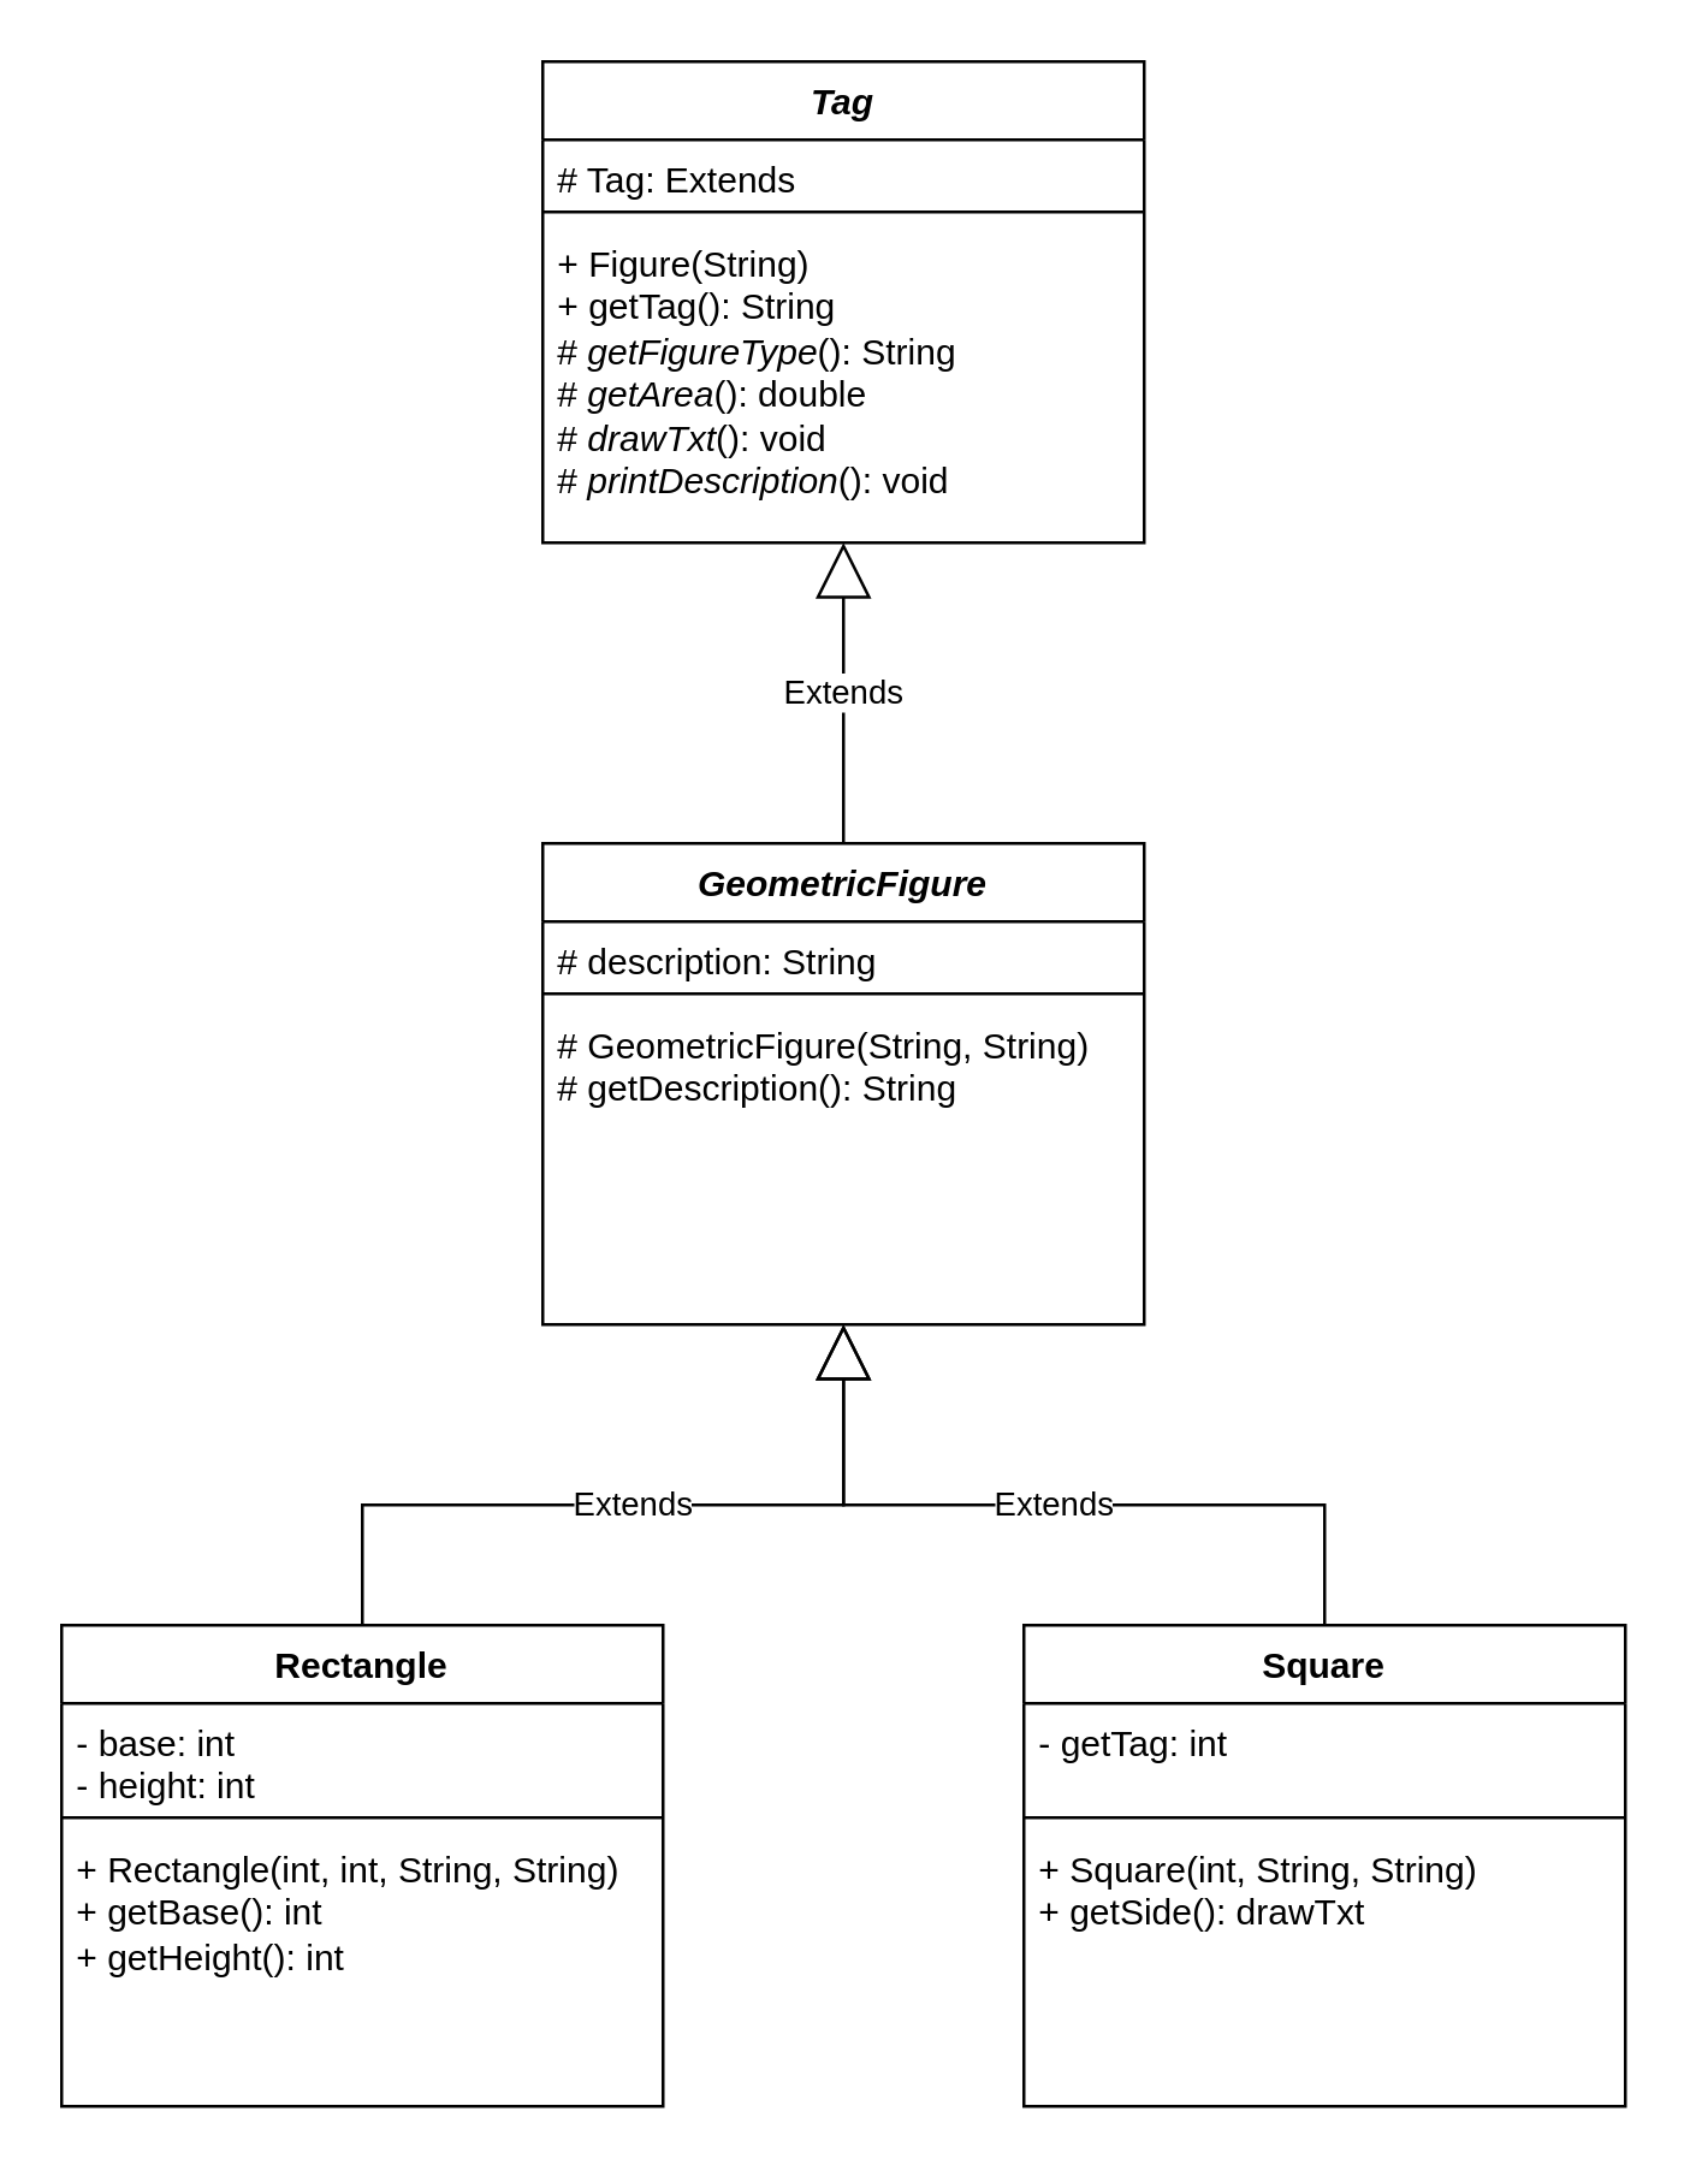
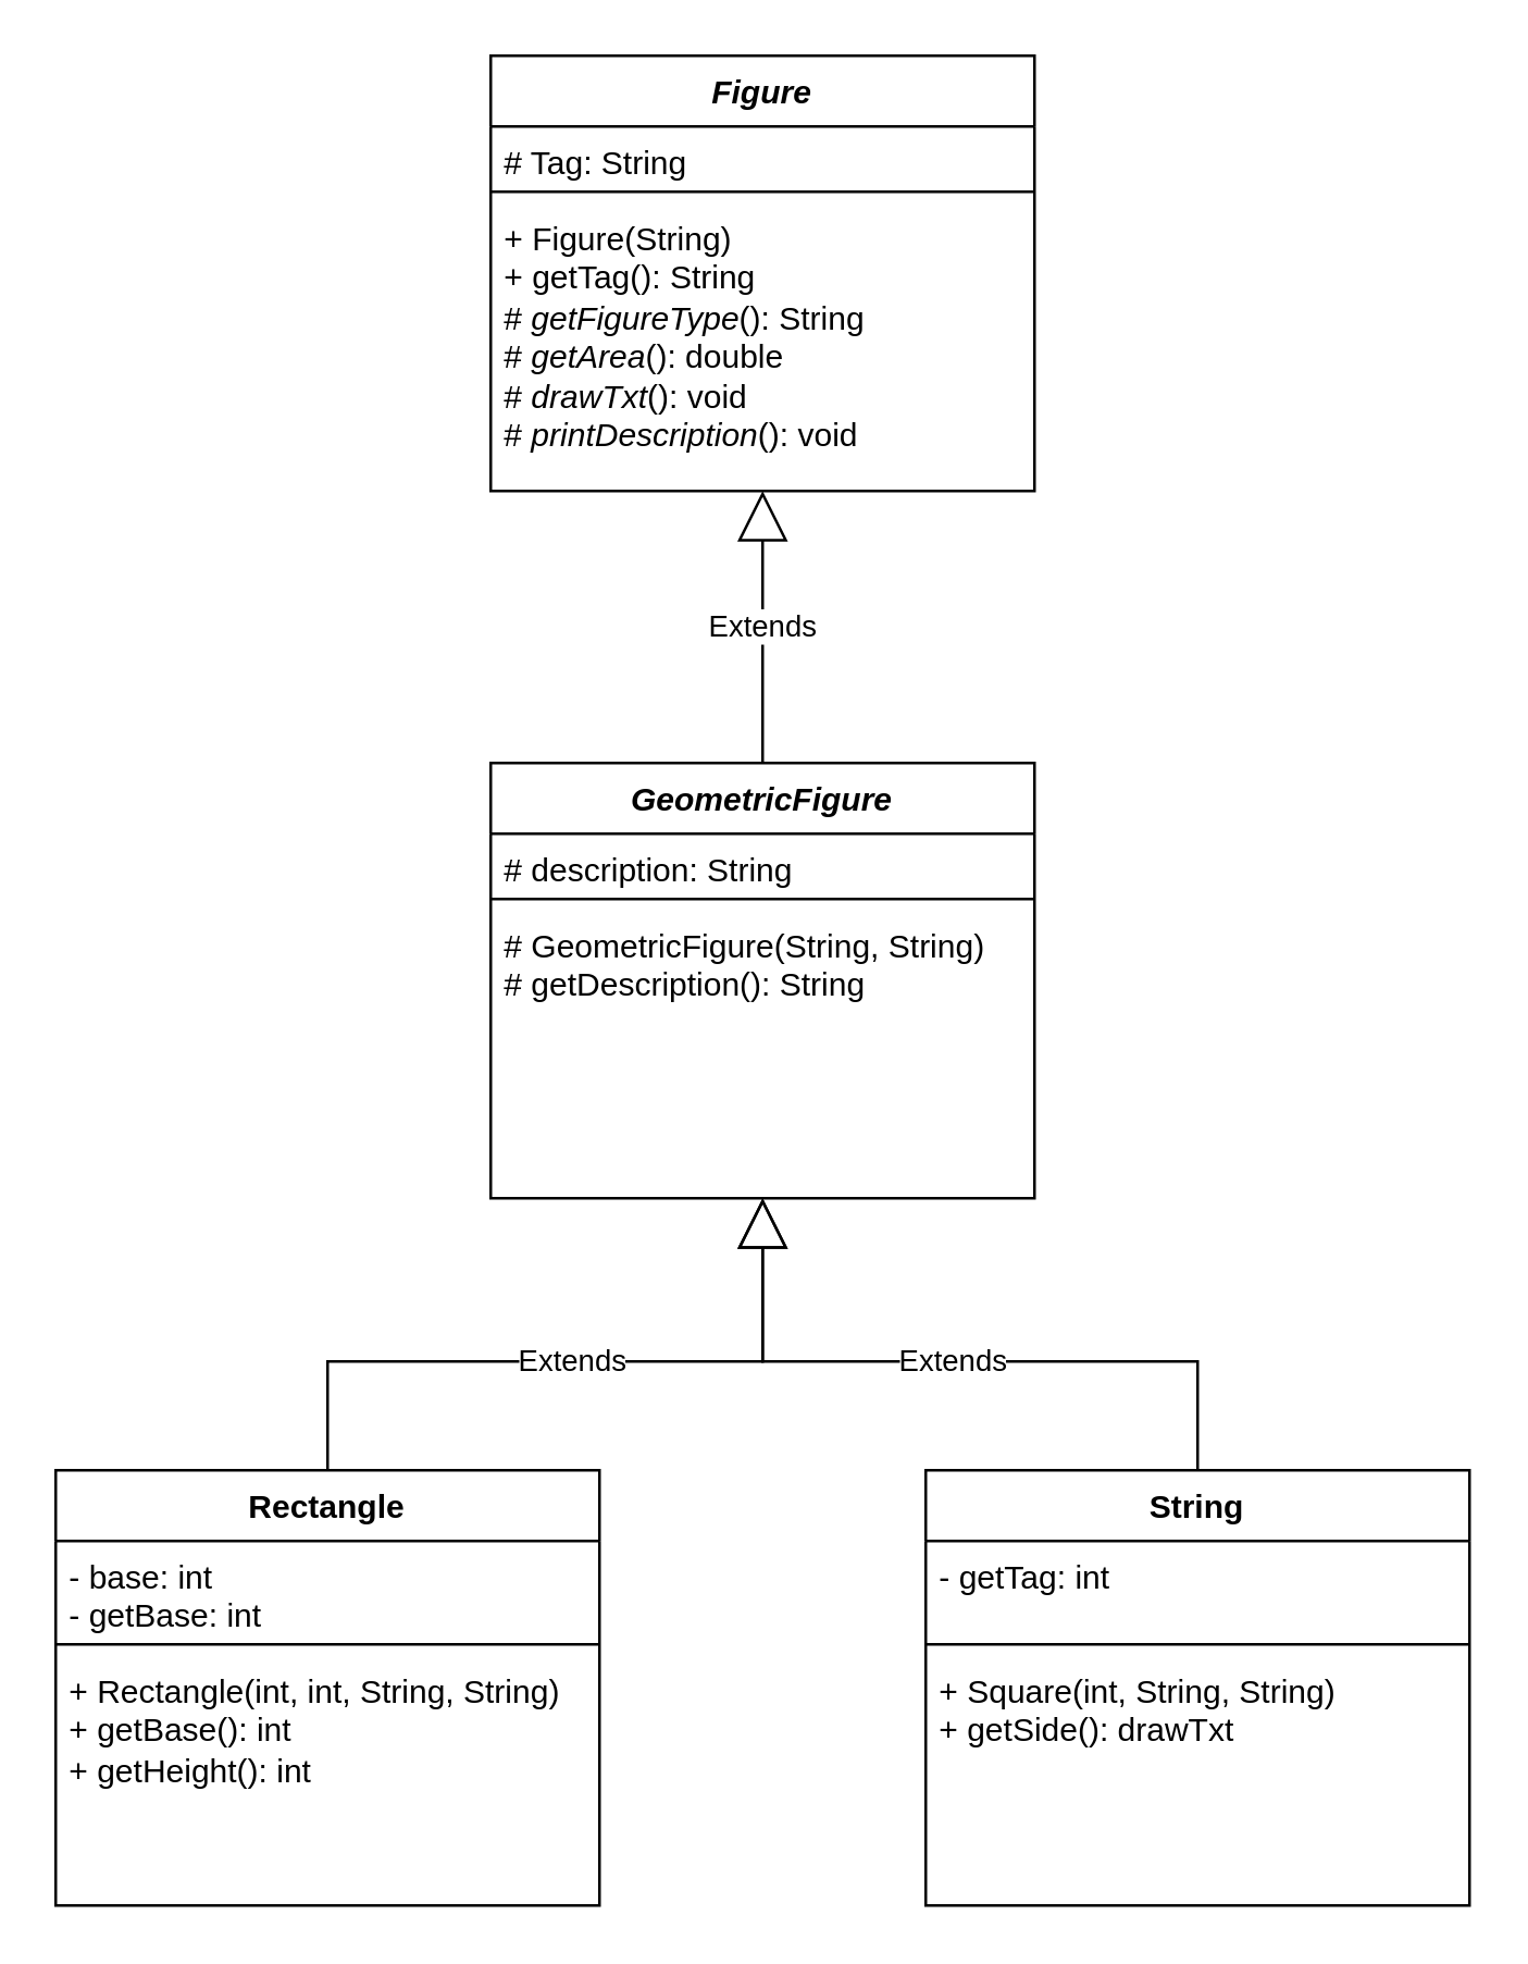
- <mxCell id="6" value="Tag" style="swimlane;fontStyle=3;align=center;verticalAlign=top;childLayout=stackLayout;horizontal=1;startSize=26;horizontalStack=0;resizeParent=1;resizeParentMax=0;resizeLast=0;collapsible=1;marginBottom=0;" parent="1" vertex="1"><mxGeometry x="180" y="20" width="200" height="160" as="geometry" /></mxCell>
+ <mxCell id="6" value="Figure" style="swimlane;fontStyle=3;align=center;verticalAlign=top;childLayout=stackLayout;horizontal=1;startSize=26;horizontalStack=0;resizeParent=1;resizeParentMax=0;resizeLast=0;collapsible=1;marginBottom=0;" parent="1" vertex="1"><mxGeometry x="180" y="20" width="200" height="160" as="geometry" /></mxCell>
- <mxCell id="7" value="&amp;nbsp;# Tag: Extends" style="text;html=1;strokeColor=none;fillColor=none;align=left;verticalAlign=top;whiteSpace=wrap;rounded=0;" parent="6" vertex="1"><mxGeometry y="26" width="200" height="20" as="geometry" /></mxCell>
+ <mxCell id="7" value="&amp;nbsp;# Tag: String" style="text;html=1;strokeColor=none;fillColor=none;align=left;verticalAlign=top;whiteSpace=wrap;rounded=0;" parent="6" vertex="1"><mxGeometry y="26" width="200" height="20" as="geometry" /></mxCell>
- <mxCell id="2" value="Square" style="swimlane;fontStyle=1;align=center;verticalAlign=top;childLayout=stackLayout;horizontal=1;startSize=26;horizontalStack=0;resizeParent=1;resizeParentMax=0;resizeLast=0;collapsible=1;marginBottom=0;" parent="1" vertex="1"><mxGeometry x="340" y="540" width="200" height="160" as="geometry" /></mxCell>
+ <mxCell id="2" value="String" style="swimlane;fontStyle=1;align=center;verticalAlign=top;childLayout=stackLayout;horizontal=1;startSize=26;horizontalStack=0;resizeParent=1;resizeParentMax=0;resizeLast=0;collapsible=1;marginBottom=0;" parent="1" vertex="1"><mxGeometry x="340" y="540" width="200" height="160" as="geometry" /></mxCell>
- <mxCell id="15" value="&amp;nbsp;- base: int&lt;br&gt;&amp;nbsp;- height: int&lt;br&gt;" style="text;html=1;strokeColor=none;fillColor=none;align=left;verticalAlign=top;whiteSpace=wrap;rounded=0;" parent="14" vertex="1"><mxGeometry y="26" width="200" height="34" as="geometry" /></mxCell>
+ <mxCell id="15" value="&amp;nbsp;- base: int&lt;br&gt;&amp;nbsp;- getBase: int&lt;br&gt;" style="text;html=1;strokeColor=none;fillColor=none;align=left;verticalAlign=top;whiteSpace=wrap;rounded=0;" parent="14" vertex="1"><mxGeometry y="26" width="200" height="34" as="geometry" /></mxCell>
